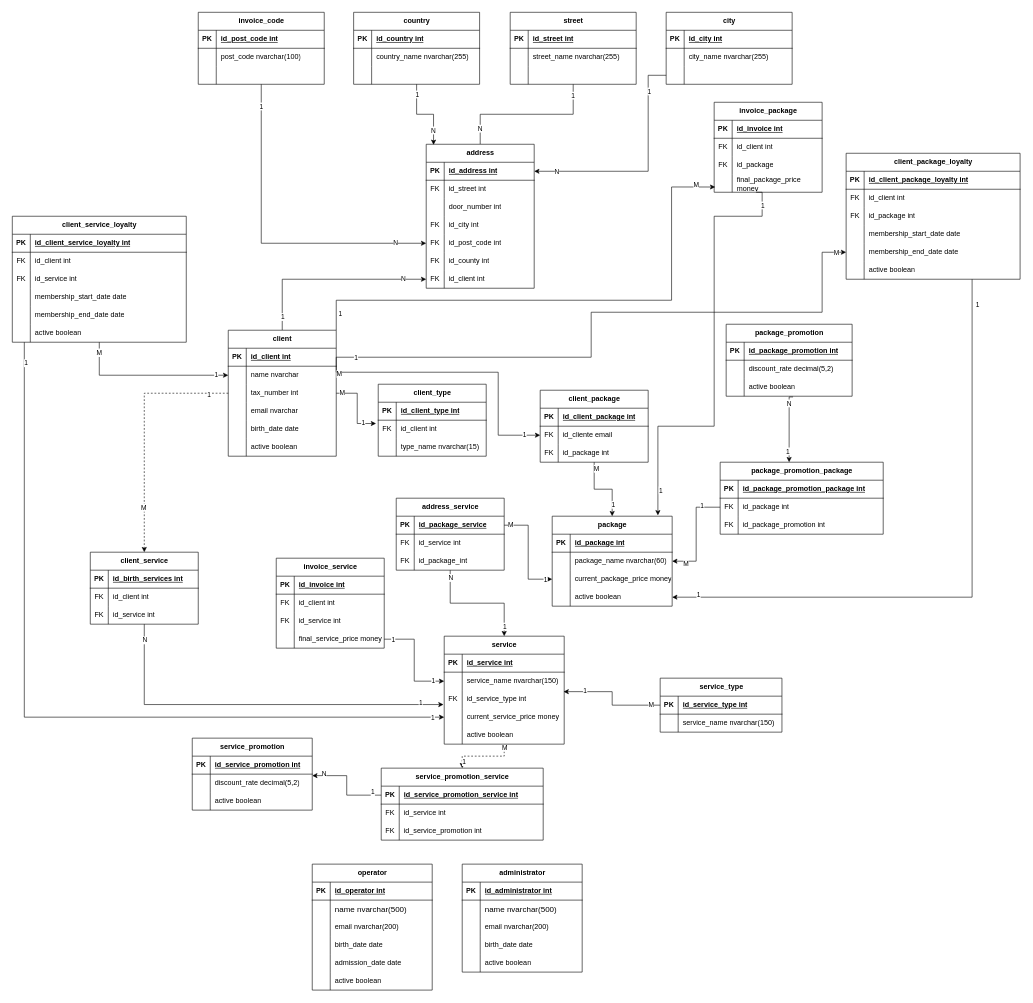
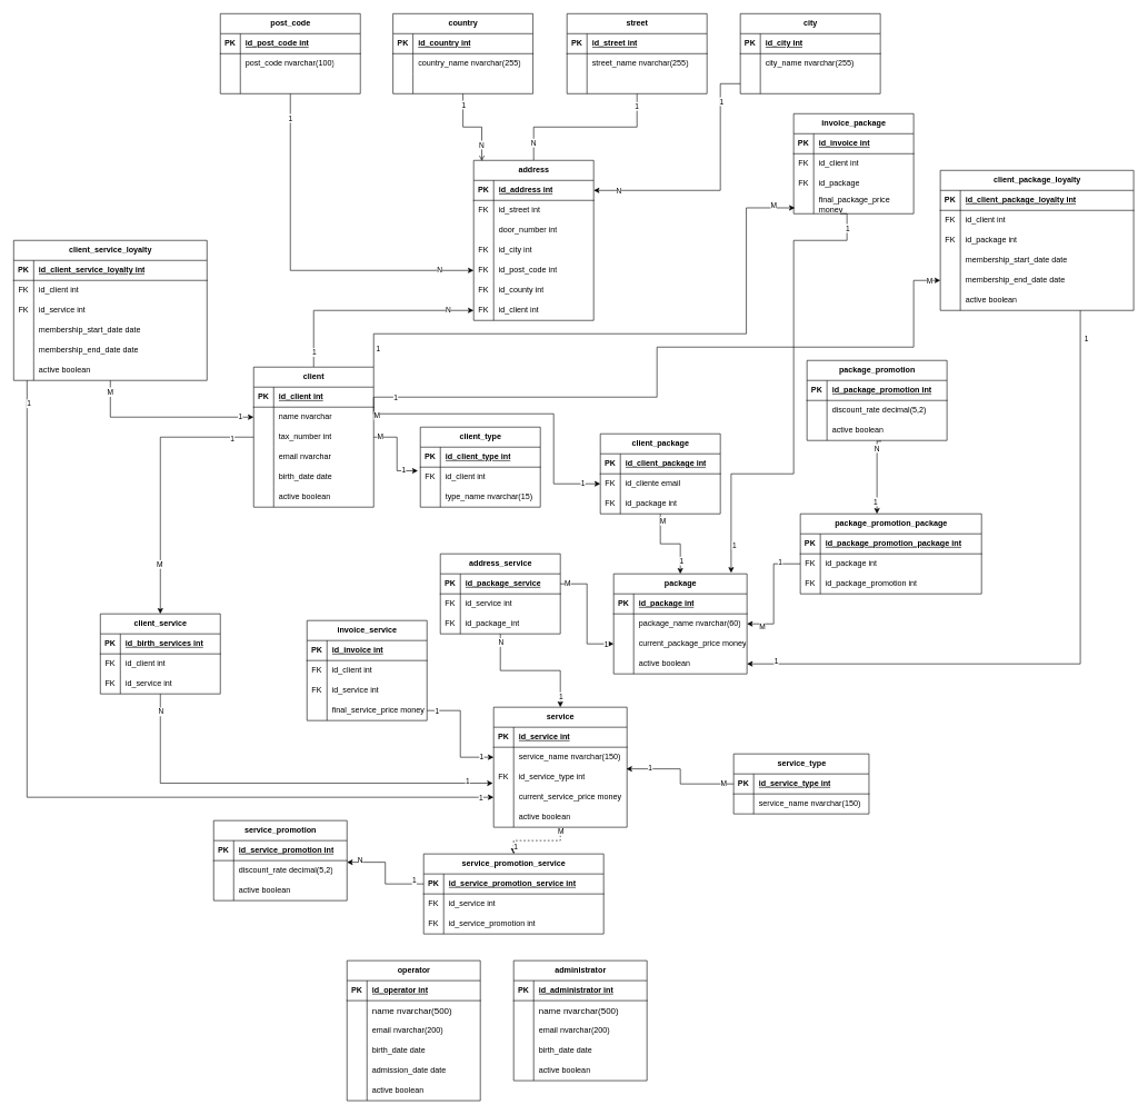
- <mxCell id="224" value="invoice_code" style="shape=table;startSize=30;container=1;collapsible=1;childLayout=tableLayout;fixedRows=1;rowLines=0;fontStyle=1;align=center;resizeLast=1;html=1;" parent="1" vertex="1"><mxGeometry x="330" y="20" width="210" height="120" as="geometry" /></mxCell>
+ <mxCell id="224" value="post_code" style="shape=table;startSize=30;container=1;collapsible=1;childLayout=tableLayout;fixedRows=1;rowLines=0;fontStyle=1;align=center;resizeLast=1;html=1;" parent="1" vertex="1"><mxGeometry x="330" y="20" width="210" height="120" as="geometry" /></mxCell>
- <mxCell id="266" style="edgeStyle=orthogonalEdgeStyle;rounded=0;orthogonalLoop=1;jettySize=auto;html=1;entryX=0.068;entryY=0.004;entryDx=0;entryDy=0;entryPerimeter=0;" parent="1" source="211" target="234" edge="1"><mxGeometry relative="1" as="geometry" /></mxCell>
+ <mxCell id="266" style="edgeStyle=orthogonalEdgeStyle;rounded=0;orthogonalLoop=1;jettySize=auto;html=1;entryX=0.068;entryY=0.004;entryDx=0;entryDy=0;entryPerimeter=0;endArrow=open;" parent="1" source="211" target="234" edge="1"><mxGeometry relative="1" as="geometry" /></mxCell>
- <mxCell id="2" style="edgeStyle=orthogonalEdgeStyle;rounded=0;orthogonalLoop=1;jettySize=auto;html=1;entryX=0.5;entryY=0;entryDx=0;entryDy=0;dashed=1;" parent="1" source="11" target="104" edge="1"><mxGeometry relative="1" as="geometry" /></mxCell>
+ <mxCell id="2" style="edgeStyle=orthogonalEdgeStyle;rounded=0;orthogonalLoop=1;jettySize=auto;html=1;entryX=0.5;entryY=0;entryDx=0;entryDy=0;" parent="1" source="11" target="104" edge="1"><mxGeometry relative="1" as="geometry" /></mxCell>
